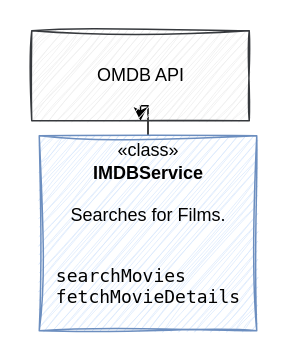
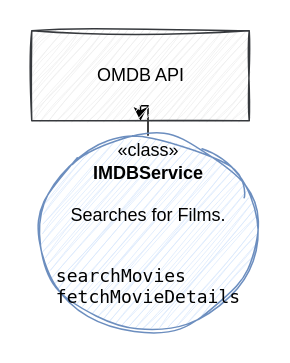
- <mxCell id="3" value="&lt;div&gt;«class»&lt;br&gt;&lt;/div&gt;&lt;b&gt;IMDBService&lt;/b&gt;&lt;div&gt;&lt;br&gt;&lt;/div&gt;&lt;div&gt;Searches for Films.&lt;/div&gt;&lt;div&gt;&lt;br&gt;&lt;/div&gt;&lt;pre style=&quot;text-align: left;&quot;&gt;&lt;span style=&quot;background-color: transparent; color: light-dark(rgb(0, 0, 0), rgb(255, 255, 255));&quot;&gt;searchMovies&lt;br&gt;&lt;/span&gt;&lt;span style=&quot;background-color: transparent; color: light-dark(rgb(0, 0, 0), rgb(255, 255, 255));&quot;&gt;fetchMovieDetails&lt;/span&gt;&lt;/pre&gt;" style="rounded=0;whiteSpace=wrap;html=1;sketch=1;curveFitting=1;jiggle=2;fillColor=#dae8fc;strokeColor=#6c8ebf;" parent="1" vertex="1"><mxGeometry x="25.5" y="90" width="145" height="130" as="geometry" /></mxCell>
+ <mxCell id="3" value="&lt;div&gt;«class»&lt;br&gt;&lt;/div&gt;&lt;b&gt;IMDBService&lt;/b&gt;&lt;div&gt;&lt;br&gt;&lt;/div&gt;&lt;div&gt;Searches for Films.&lt;/div&gt;&lt;div&gt;&lt;br&gt;&lt;/div&gt;&lt;pre style=&quot;text-align: left;&quot;&gt;&lt;span style=&quot;background-color: transparent; color: light-dark(rgb(0, 0, 0), rgb(255, 255, 255));&quot;&gt;searchMovies&lt;br&gt;&lt;/span&gt;&lt;span style=&quot;background-color: transparent; color: light-dark(rgb(0, 0, 0), rgb(255, 255, 255));&quot;&gt;fetchMovieDetails&lt;/span&gt;&lt;/pre&gt;" style="ellipse;whiteSpace=wrap;html=1;sketch=1;curveFitting=1;jiggle=2;fillColor=#dae8fc;strokeColor=#6c8ebf;" parent="1" vertex="1"><mxGeometry x="25.5" y="90" width="145" height="130" as="geometry" /></mxCell>
